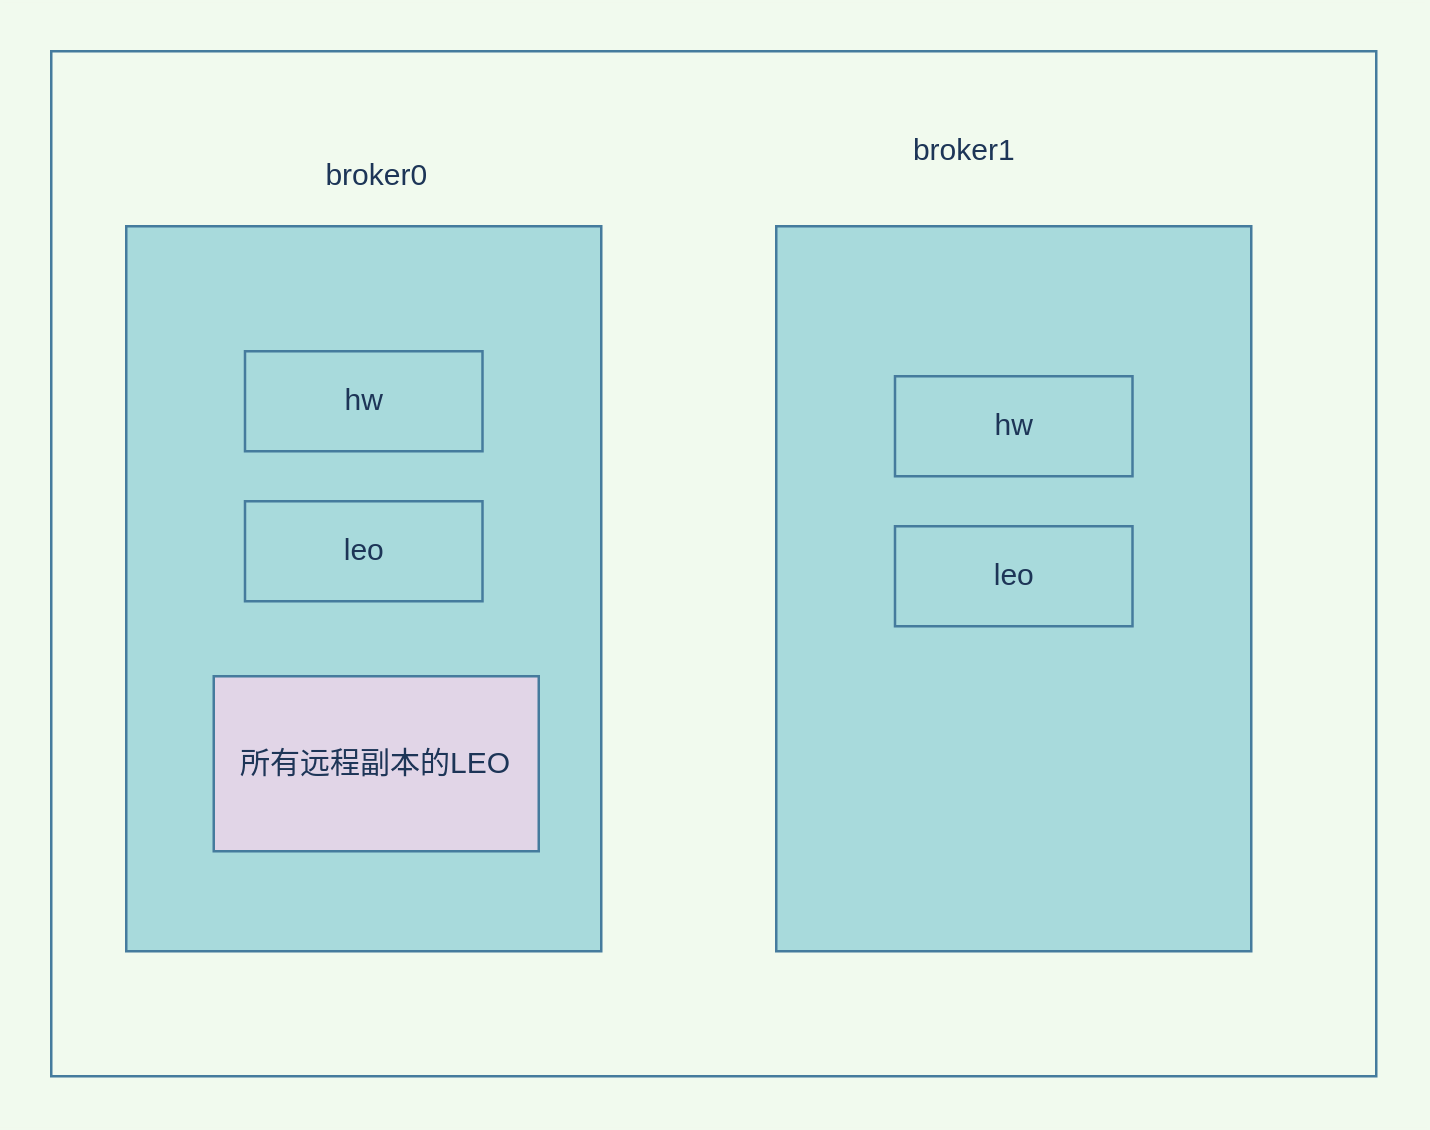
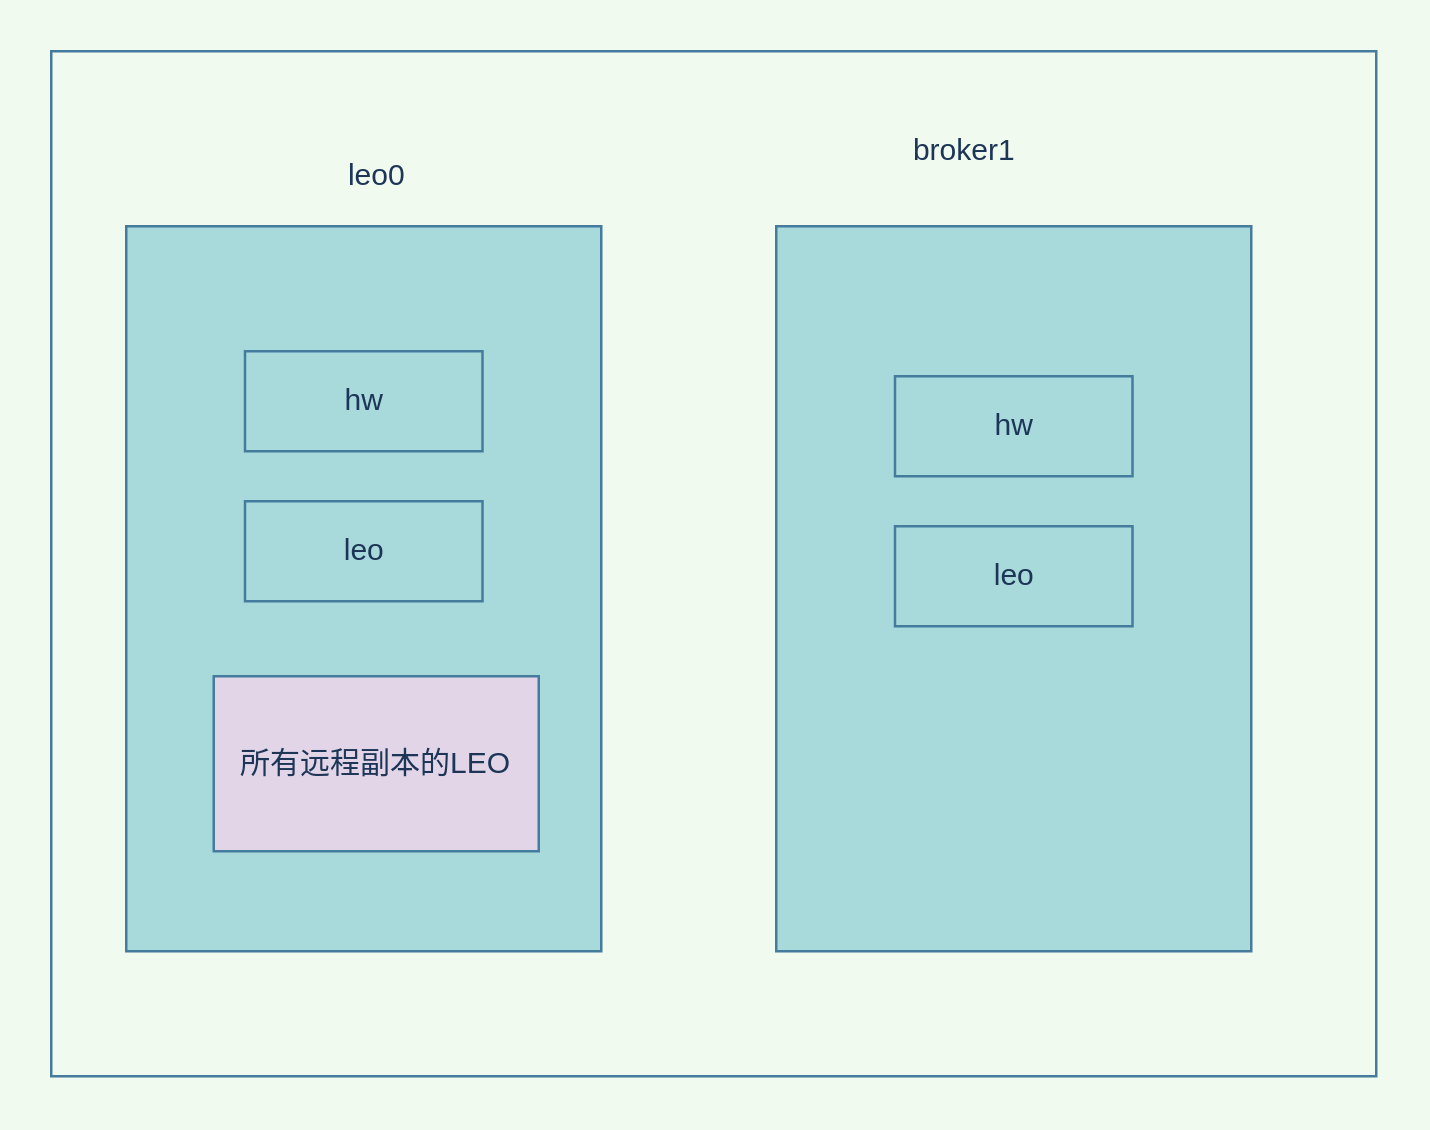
- <mxCell id="5" value="broker0" style="text;html=1;align=center;verticalAlign=middle;resizable=0;points=[];autosize=1;strokeColor=none;fontColor=#1D3557;" vertex="1" parent="1"><mxGeometry x="120" y="60" width="60" height="20" as="geometry" /></mxCell>
+ <mxCell id="5" value="leo0" style="text;html=1;align=center;verticalAlign=middle;resizable=0;points=[];autosize=1;strokeColor=none;fontColor=#1D3557;" vertex="1" parent="1"><mxGeometry x="120" y="60" width="60" height="20" as="geometry" /></mxCell>
